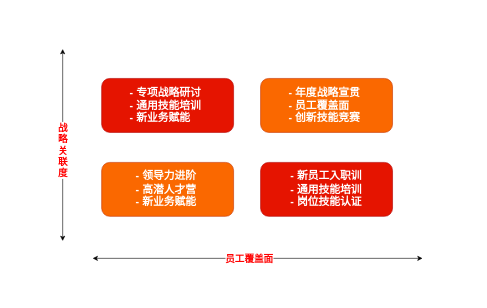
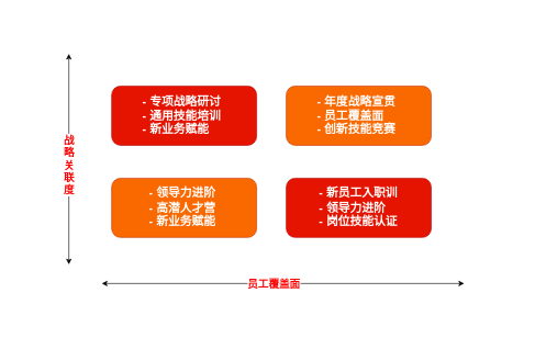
- <mxCell id="10" value="- 新员工入职训&lt;div&gt;- 通用技能培训&lt;/div&gt;&lt;div&gt;- 岗位技能认证&lt;/div&gt;" style="text;html=1;align=left;verticalAlign=middle;whiteSpace=wrap;rounded=0;fontColor=#FFFFFF;fontStyle=1;fontSize=18;" parent="4" vertex="1"><mxGeometry x="377.5" y="219" width="125" height="30" as="geometry" /></mxCell>
+ <mxCell id="10" value="- 新员工入职训&lt;div&gt;- 领导力进阶&lt;/div&gt;&lt;div&gt;- 岗位技能认证&lt;/div&gt;" style="text;html=1;align=left;verticalAlign=middle;whiteSpace=wrap;rounded=0;fontColor=#FFFFFF;fontStyle=1;fontSize=18;" parent="4" vertex="1"><mxGeometry x="377.5" y="219" width="125" height="30" as="geometry" /></mxCell>
